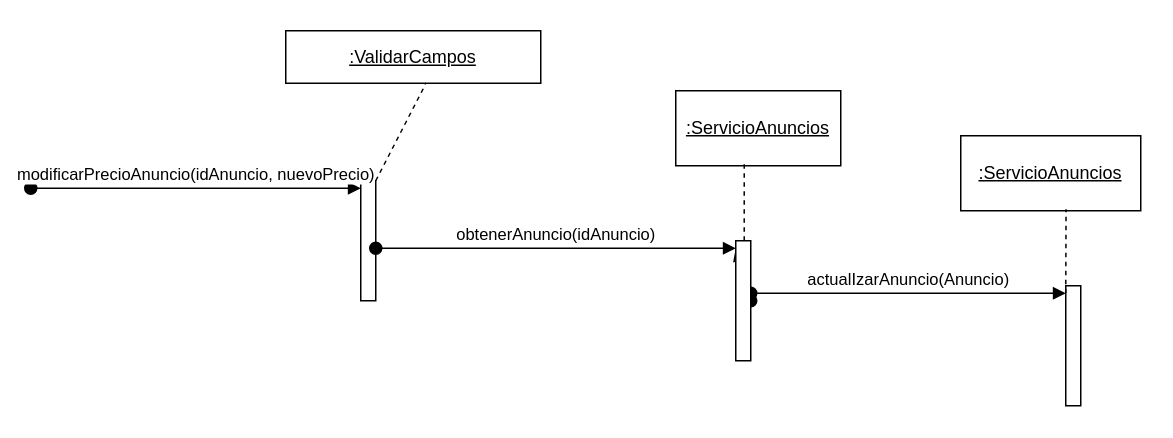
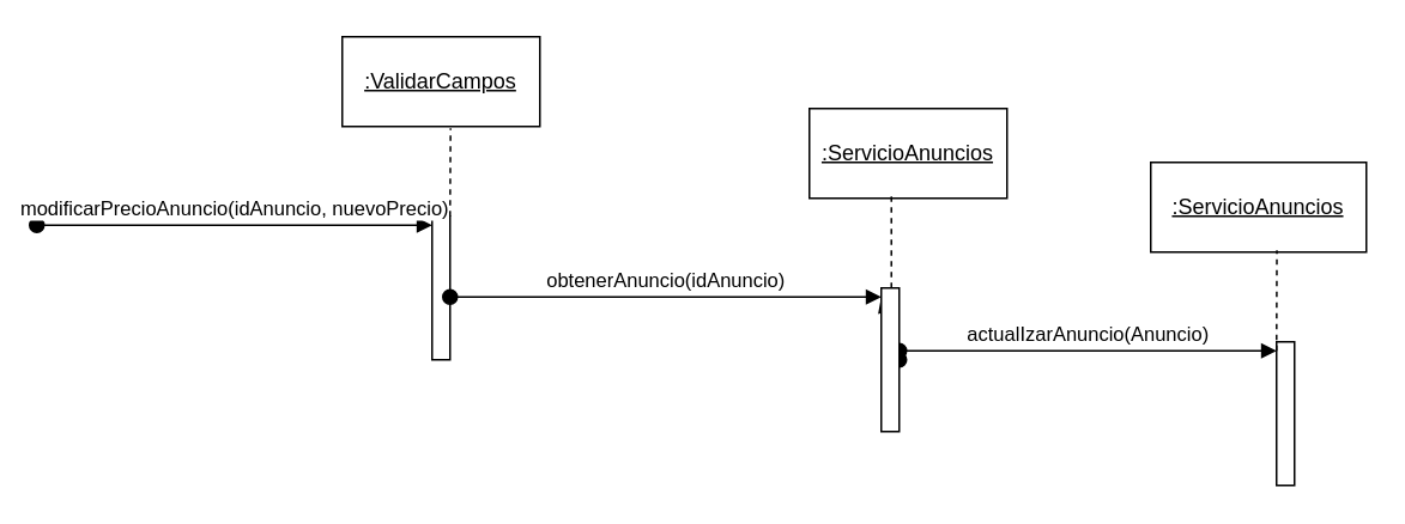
- <mxCell id="2" value="&lt;u&gt;:ValidarCampos&lt;/u&gt;" style="html=1;whiteSpace=wrap;" vertex="1" parent="1"><mxGeometry x="190" y="20" width="170" height="35" as="geometry" /></mxCell>
+ <mxCell id="2" value="&lt;u&gt;:ValidarCampos&lt;/u&gt;" style="html=1;whiteSpace=wrap;" vertex="1" parent="1"><mxGeometry x="190" y="20" width="110" height="50" as="geometry" /></mxCell>
